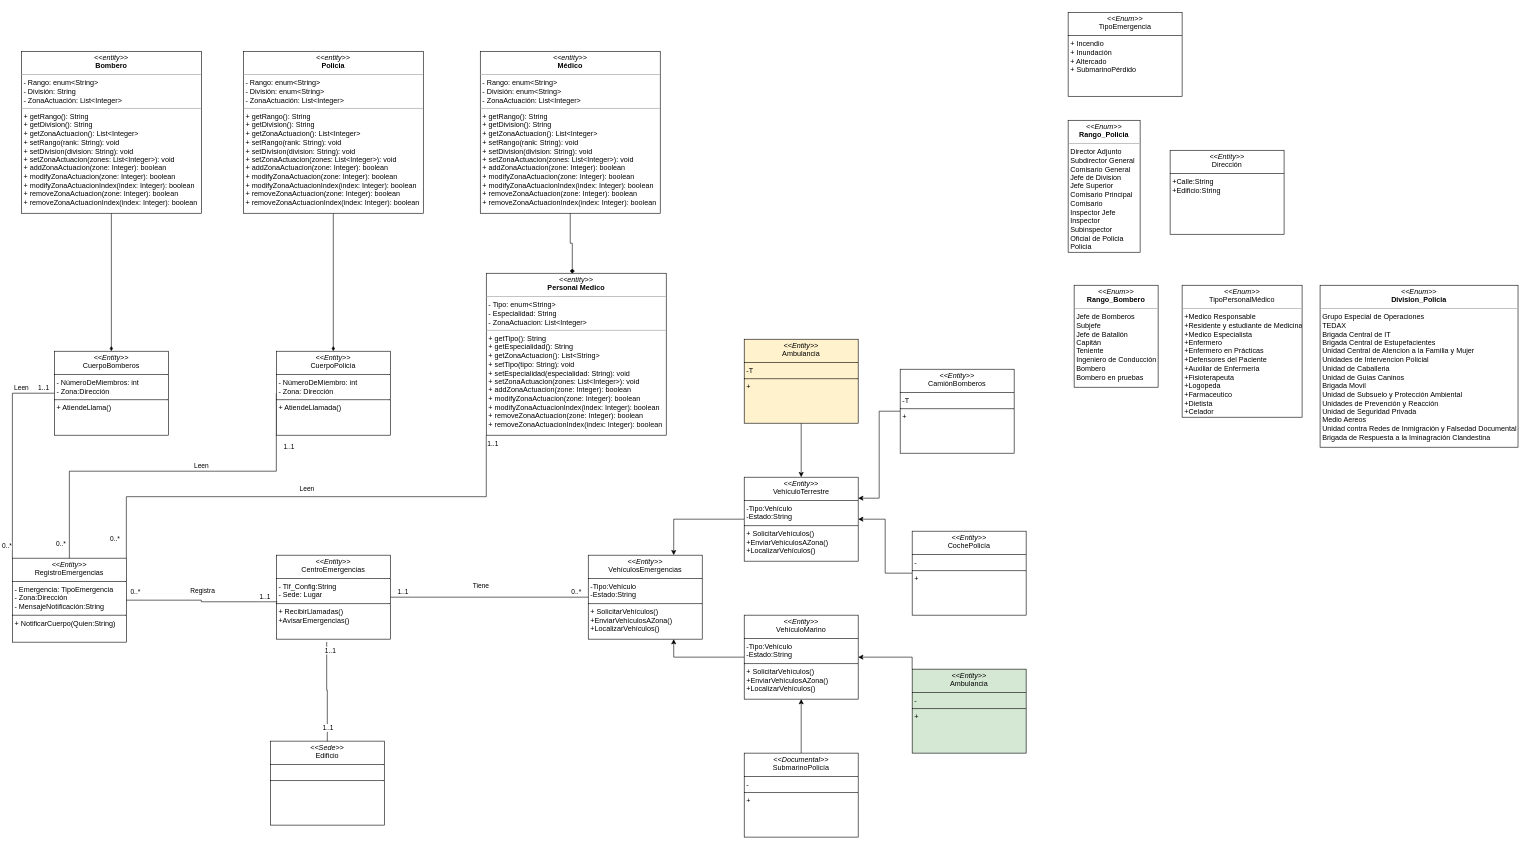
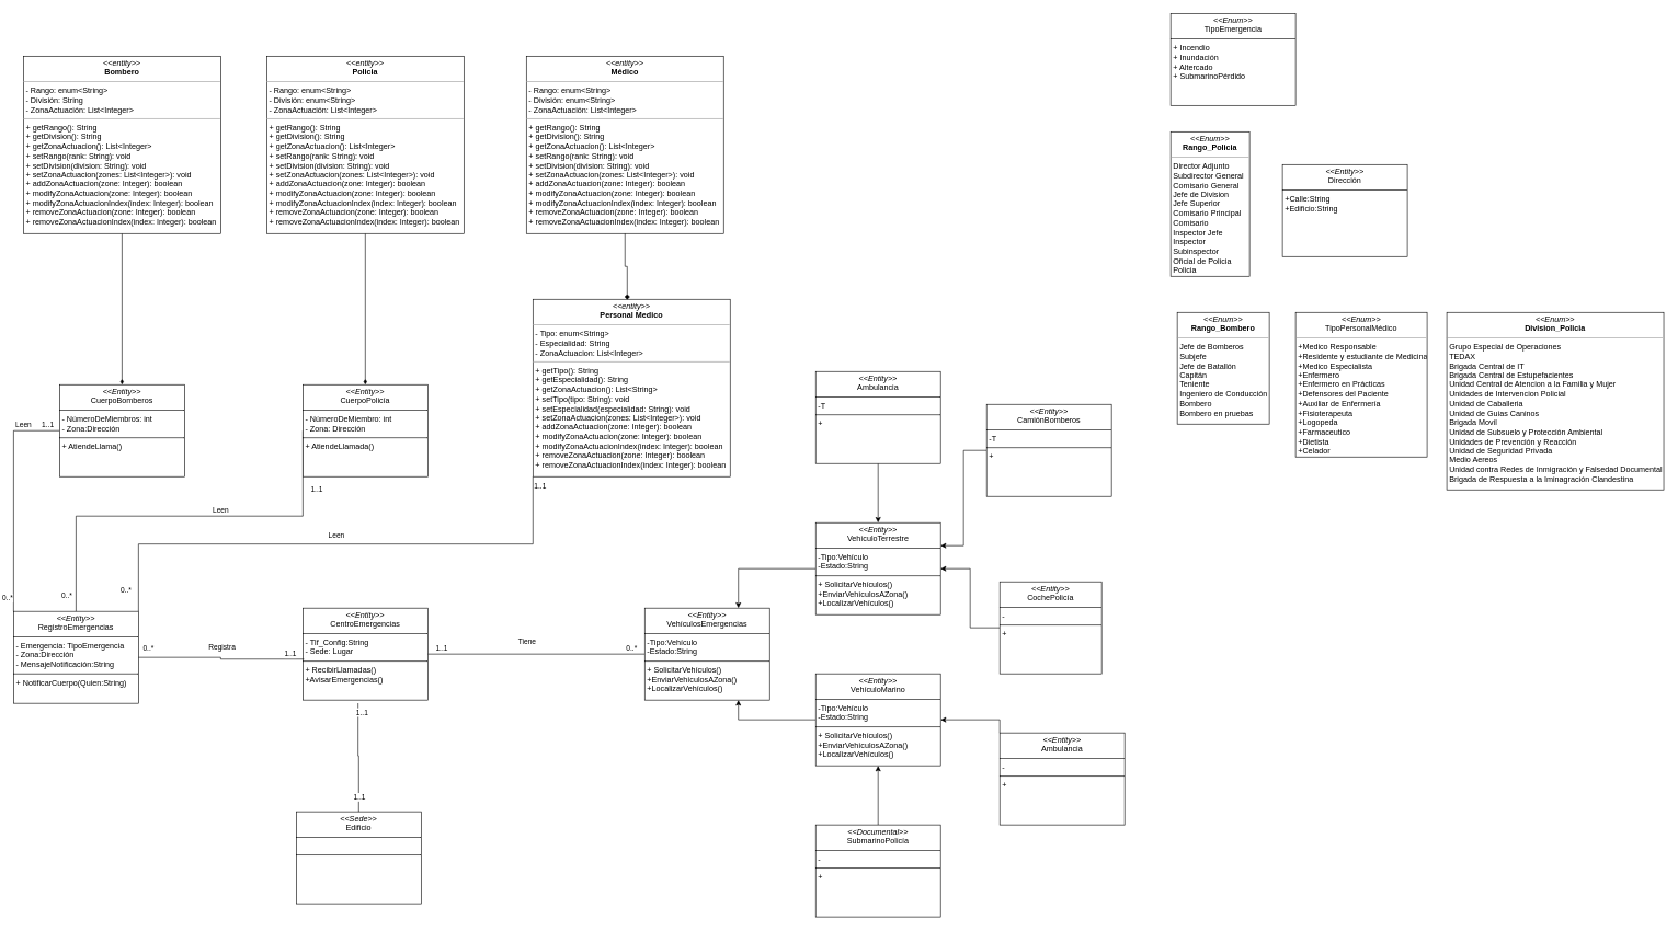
- <mxCell id="47" value="&lt;p style=&quot;margin:0px;margin-top:4px;text-align:center;&quot;&gt;&lt;i&gt;&amp;lt;&amp;lt;Entity&amp;gt;&amp;gt;&lt;/i&gt;&lt;br&gt;Ambulancia&lt;/p&gt;&lt;hr size=&quot;1&quot; style=&quot;border-style:solid;&quot;&gt;&lt;p style=&quot;margin:0px;margin-left:4px;&quot;&gt;-T&lt;br&gt;&lt;/p&gt;&lt;hr size=&quot;1&quot; style=&quot;border-style:solid;&quot;&gt;&lt;p style=&quot;margin:0px;margin-left:4px;&quot;&gt;+&amp;nbsp;&lt;/p&gt;" style="verticalAlign=top;align=left;overflow=fill;html=1;whiteSpace=wrap;fillColor=#fff2cc;" parent="1" vertex="1"><mxGeometry x="1240" y="565" width="190" height="140" as="geometry" /></mxCell>
+ <mxCell id="47" value="&lt;p style=&quot;margin:0px;margin-top:4px;text-align:center;&quot;&gt;&lt;i&gt;&amp;lt;&amp;lt;Entity&amp;gt;&amp;gt;&lt;/i&gt;&lt;br&gt;Ambulancia&lt;/p&gt;&lt;hr size=&quot;1&quot; style=&quot;border-style:solid;&quot;&gt;&lt;p style=&quot;margin:0px;margin-left:4px;&quot;&gt;-T&lt;br&gt;&lt;/p&gt;&lt;hr size=&quot;1&quot; style=&quot;border-style:solid;&quot;&gt;&lt;p style=&quot;margin:0px;margin-left:4px;&quot;&gt;+&amp;nbsp;&lt;/p&gt;" style="verticalAlign=top;align=left;overflow=fill;html=1;whiteSpace=wrap;" parent="1" vertex="1"><mxGeometry x="1240" y="565" width="190" height="140" as="geometry" /></mxCell>
- <mxCell id="39" value="&lt;p style=&quot;margin:0px;margin-top:4px;text-align:center;&quot;&gt;&lt;i&gt;&amp;lt;&amp;lt;Entity&amp;gt;&amp;gt;&lt;/i&gt;&lt;br&gt;CochePolicía&lt;/p&gt;&lt;hr size=&quot;1&quot; style=&quot;border-style:solid;&quot;&gt;&lt;p style=&quot;margin:0px;margin-left:4px;&quot;&gt;-&lt;/p&gt;&lt;hr size=&quot;1&quot; style=&quot;border-style:solid;&quot;&gt;&lt;p style=&quot;margin:0px;margin-left:4px;&quot;&gt;+&amp;nbsp;&lt;/p&gt;" style="verticalAlign=top;align=left;overflow=fill;html=1;whiteSpace=wrap;" parent="1" vertex="1"><mxGeometry x="1520" y="885" width="190" height="140" as="geometry" /></mxCell>
+ <mxCell id="39" value="&lt;p style=&quot;margin:0px;margin-top:4px;text-align:center;&quot;&gt;&lt;i&gt;&amp;lt;&amp;lt;Entity&amp;gt;&amp;gt;&lt;/i&gt;&lt;br&gt;CochePolicía&lt;/p&gt;&lt;hr size=&quot;1&quot; style=&quot;border-style:solid;&quot;&gt;&lt;p style=&quot;margin:0px;margin-left:4px;&quot;&gt;-&lt;/p&gt;&lt;hr size=&quot;1&quot; style=&quot;border-style:solid;&quot;&gt;&lt;p style=&quot;margin:0px;margin-left:4px;&quot;&gt;+&amp;nbsp;&lt;/p&gt;" style="verticalAlign=top;align=left;overflow=fill;html=1;whiteSpace=wrap;" parent="1" vertex="1"><mxGeometry x="1520" y="885" width="155" height="140" as="geometry" /></mxCell>
- <mxCell id="45" value="&lt;p style=&quot;margin:0px;margin-top:4px;text-align:center;&quot;&gt;&lt;i&gt;&amp;lt;&amp;lt;Entity&amp;gt;&amp;gt;&lt;/i&gt;&lt;br&gt;Ambulancia&lt;/p&gt;&lt;hr size=&quot;1&quot; style=&quot;border-style:solid;&quot;&gt;&lt;p style=&quot;margin:0px;margin-left:4px;&quot;&gt;-&lt;br&gt;&lt;/p&gt;&lt;hr size=&quot;1&quot; style=&quot;border-style:solid;&quot;&gt;&lt;p style=&quot;margin:0px;margin-left:4px;&quot;&gt;+&amp;nbsp;&lt;/p&gt;" style="verticalAlign=top;align=left;overflow=fill;html=1;whiteSpace=wrap;fillColor=#d5e8d4;" parent="1" vertex="1"><mxGeometry x="1520" y="1115" width="190" height="140" as="geometry" /></mxCell>
+ <mxCell id="45" value="&lt;p style=&quot;margin:0px;margin-top:4px;text-align:center;&quot;&gt;&lt;i&gt;&amp;lt;&amp;lt;Entity&amp;gt;&amp;gt;&lt;/i&gt;&lt;br&gt;Ambulancia&lt;/p&gt;&lt;hr size=&quot;1&quot; style=&quot;border-style:solid;&quot;&gt;&lt;p style=&quot;margin:0px;margin-left:4px;&quot;&gt;-&lt;br&gt;&lt;/p&gt;&lt;hr size=&quot;1&quot; style=&quot;border-style:solid;&quot;&gt;&lt;p style=&quot;margin:0px;margin-left:4px;&quot;&gt;+&amp;nbsp;&lt;/p&gt;" style="verticalAlign=top;align=left;overflow=fill;html=1;whiteSpace=wrap;" parent="1" vertex="1"><mxGeometry x="1520" y="1115" width="190" height="140" as="geometry" /></mxCell>
